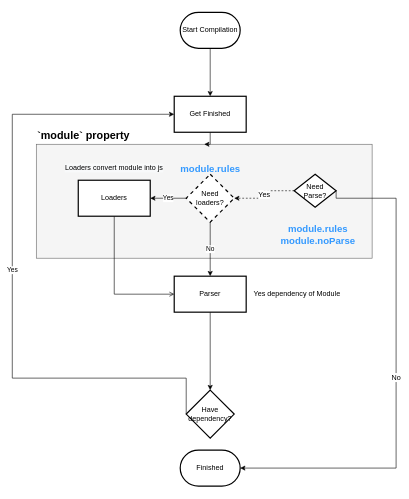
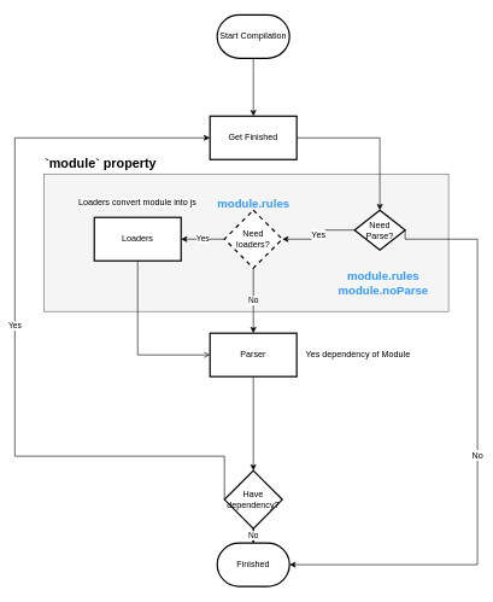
- <mxCell id="5" value="" style="edgeStyle=orthogonalEdgeStyle;rounded=0;orthogonalLoop=1;jettySize=auto;html=1;fontSize=18;" edge="1" parent="1" source="6" target="2"><mxGeometry relative="1" as="geometry" /></mxCell>
+ <mxCell id="5" value="" style="edgeStyle=orthogonalEdgeStyle;rounded=0;orthogonalLoop=1;jettySize=auto;html=1;fontSize=18;" edge="1" parent="1" source="6" target="22"><mxGeometry relative="1" as="geometry" /></mxCell>
- <mxCell id="20" value="Yes" style="edgeStyle=orthogonalEdgeStyle;rounded=0;orthogonalLoop=1;jettySize=auto;html=1;fontSize=12;dashed=1;" edge="1" parent="1" source="22" target="9"><mxGeometry relative="1" as="geometry" /></mxCell>
+ <mxCell id="20" value="Yes" style="edgeStyle=orthogonalEdgeStyle;rounded=0;orthogonalLoop=1;jettySize=auto;html=1;fontSize=12;" edge="1" parent="1" source="22" target="9"><mxGeometry relative="1" as="geometry" /></mxCell>
+ <mxCell id="14" value="No" style="edgeStyle=orthogonalEdgeStyle;rounded=0;orthogonalLoop=1;jettySize=auto;html=1;entryX=0.5;entryY=0;entryDx=0;entryDy=0;entryPerimeter=0;" edge="1" parent="1" source="16" target="17"><mxGeometry relative="1" as="geometry"><mxPoint x="350" y="750" as="targetPoint" /></mxGeometry></mxCell>
